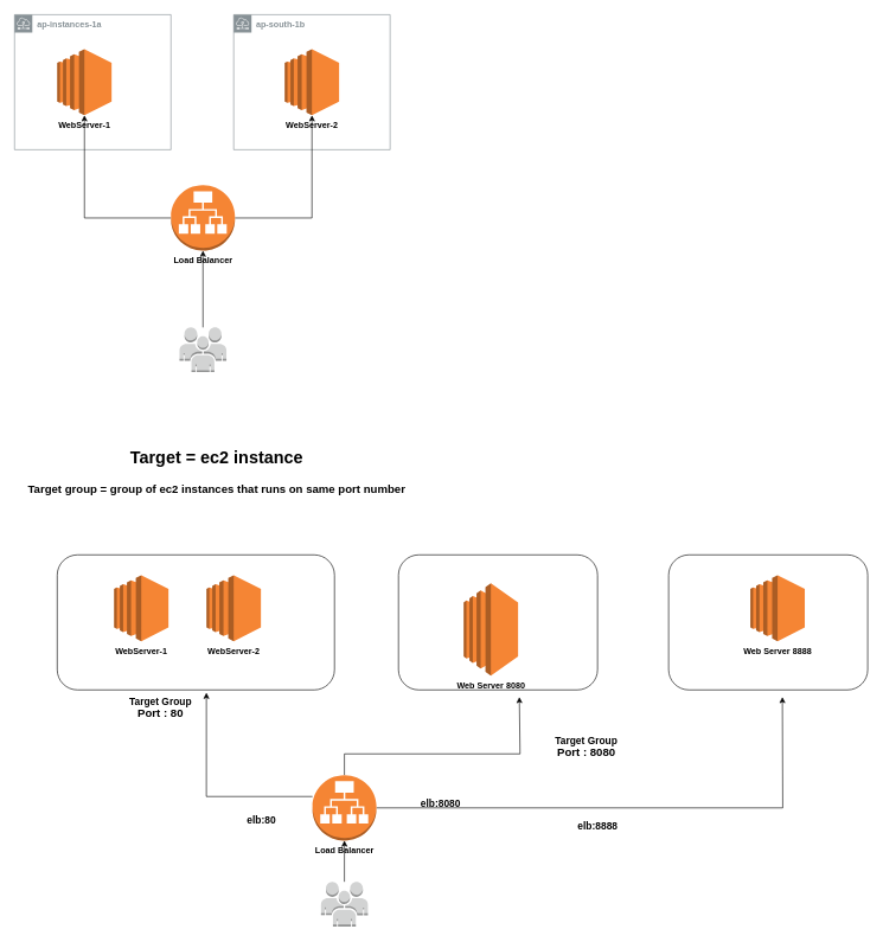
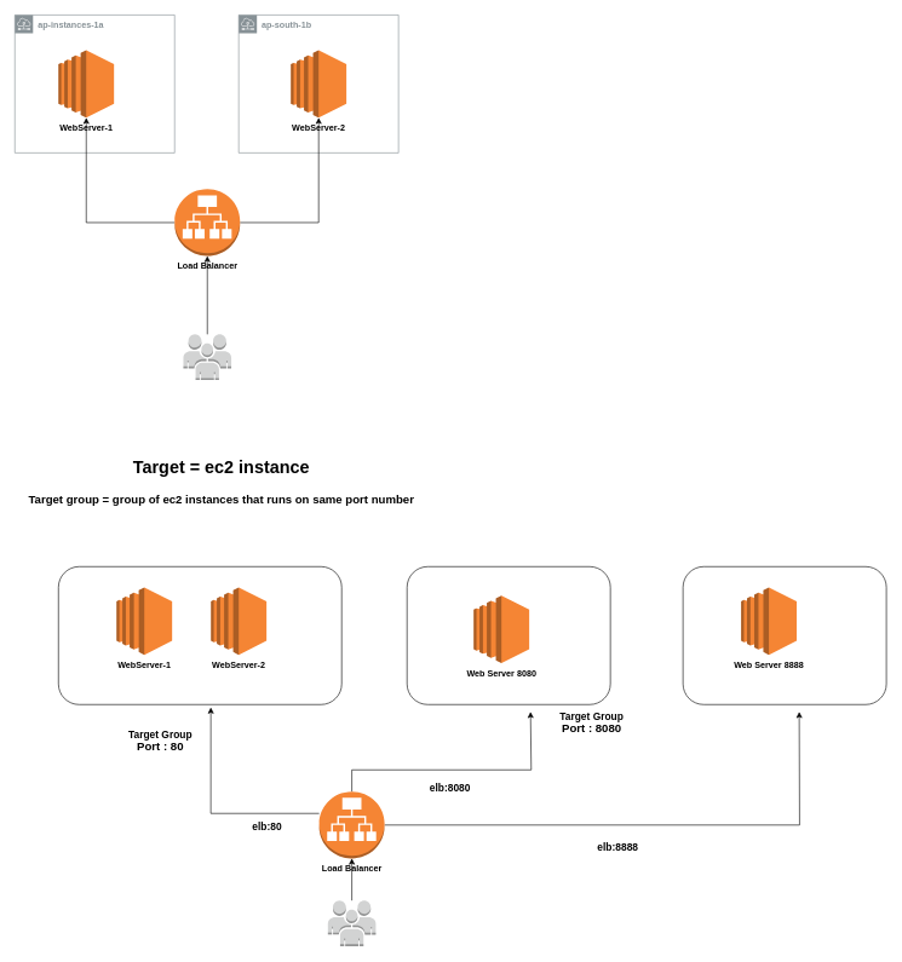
- <mxCell id="28" value="&lt;b&gt;Web Server 8888&lt;/b&gt;" style="outlineConnect=0;dashed=0;verticalLabelPosition=bottom;verticalAlign=top;align=center;html=1;shape=mxgraph.aws3.ec2;fillColor=#F58534;gradientColor=none;" vertex="1" parent="1"><mxGeometry x="1055" y="808.5" width="76.5" height="93" as="geometry" /></mxCell>
+ <mxCell id="28" value="&lt;b&gt;Web Server 8888&lt;/b&gt;" style="outlineConnect=0;dashed=0;verticalLabelPosition=bottom;verticalAlign=top;align=center;html=1;shape=mxgraph.aws3.ec2;fillColor=#F58534;gradientColor=none;" vertex="1" parent="1"><mxGeometry x="1020" y="808.5" width="76.5" height="93" as="geometry" /></mxCell>
- <mxCell id="25" value="&lt;b&gt;Web Server 8080&lt;/b&gt;" style="outlineConnect=0;dashed=0;verticalLabelPosition=bottom;verticalAlign=top;align=center;html=1;shape=mxgraph.aws3.ec2;fillColor=#F58534;gradientColor=none;" vertex="1" parent="1"><mxGeometry x="651.75" y="820" width="76.5" height="130" as="geometry" /></mxCell>
+ <mxCell id="25" value="&lt;b&gt;Web Server 8080&lt;/b&gt;" style="outlineConnect=0;dashed=0;verticalLabelPosition=bottom;verticalAlign=top;align=center;html=1;shape=mxgraph.aws3.ec2;fillColor=#F58534;gradientColor=none;" vertex="1" parent="1"><mxGeometry x="651.75" y="820" width="76.5" height="93" as="geometry" /></mxCell>
- <mxCell id="20" value="&lt;b&gt;&lt;font style=&quot;font-size: 14px;&quot;&gt;Target Group&lt;/font&gt;&lt;/b&gt;&lt;div&gt;&lt;b&gt;&lt;font size=&quot;3&quot;&gt;Port : 80&lt;/font&gt;&lt;/b&gt;&lt;/div&gt;" style="text;html=1;align=center;verticalAlign=middle;resizable=0;points=[];autosize=1;strokeColor=none;fillColor=none;" vertex="1" parent="1"><mxGeometry x="170" y="970" width="110" height="50" as="geometry" /></mxCell>
+ <mxCell id="20" value="&lt;b&gt;&lt;font style=&quot;font-size: 14px;&quot;&gt;Target Group&lt;/font&gt;&lt;/b&gt;&lt;div&gt;&lt;b&gt;&lt;font size=&quot;3&quot;&gt;Port : 80&lt;/font&gt;&lt;/b&gt;&lt;/div&gt;" style="text;html=1;align=center;verticalAlign=middle;resizable=0;points=[];autosize=1;strokeColor=none;fillColor=none;" vertex="1" parent="1"><mxGeometry x="165" y="995" width="110" height="50" as="geometry" /></mxCell>
- <mxCell id="24" value="&lt;b&gt;&lt;font style=&quot;font-size: 14px;&quot;&gt;Target Group&lt;/font&gt;&lt;/b&gt;&lt;div&gt;&lt;b&gt;&lt;font size=&quot;3&quot;&gt;Port : 8080&lt;/font&gt;&lt;/b&gt;&lt;/div&gt;" style="text;html=1;align=center;verticalAlign=middle;resizable=0;points=[];autosize=1;strokeColor=none;fillColor=none;" vertex="1" parent="1"><mxGeometry x="769" y="1025" width="110" height="50" as="geometry" /></mxCell>
+ <mxCell id="24" value="&lt;b&gt;&lt;font style=&quot;font-size: 14px;&quot;&gt;Target Group&lt;/font&gt;&lt;/b&gt;&lt;div&gt;&lt;b&gt;&lt;font size=&quot;3&quot;&gt;Port : 8080&lt;/font&gt;&lt;/b&gt;&lt;/div&gt;" style="text;html=1;align=center;verticalAlign=middle;resizable=0;points=[];autosize=1;strokeColor=none;fillColor=none;" vertex="1" parent="1"><mxGeometry x="759" y="970" width="110" height="50" as="geometry" /></mxCell>
- <mxCell id="26" value="&lt;b&gt;&lt;font style=&quot;font-size: 14px;&quot;&gt;elb:8080&lt;/font&gt;&lt;/b&gt;" style="text;html=1;align=center;verticalAlign=middle;resizable=0;points=[];autosize=1;strokeColor=none;fillColor=none;" vertex="1" parent="1"><mxGeometry x="579" y="1115" width="80" height="30" as="geometry" /></mxCell>
+ <mxCell id="26" value="&lt;b&gt;&lt;font style=&quot;font-size: 14px;&quot;&gt;elb:8080&lt;/font&gt;&lt;/b&gt;" style="text;html=1;align=center;verticalAlign=middle;resizable=0;points=[];autosize=1;strokeColor=none;fillColor=none;" vertex="1" parent="1"><mxGeometry x="579" y="1070" width="80" height="30" as="geometry" /></mxCell>
- <mxCell id="22" value="&lt;b&gt;&lt;font style=&quot;font-size: 14px;&quot;&gt;elb:80&lt;/font&gt;&lt;/b&gt;" style="text;html=1;align=center;verticalAlign=middle;resizable=0;points=[];autosize=1;strokeColor=none;fillColor=none;" vertex="1" parent="1"><mxGeometry x="336.5" y="1138" width="60" height="30" as="geometry" /></mxCell>
+ <mxCell id="22" value="&lt;b&gt;&lt;font style=&quot;font-size: 14px;&quot;&gt;elb:80&lt;/font&gt;&lt;/b&gt;" style="text;html=1;align=center;verticalAlign=middle;resizable=0;points=[];autosize=1;strokeColor=none;fillColor=none;" vertex="1" parent="1"><mxGeometry x="336.5" y="1123" width="60" height="30" as="geometry" /></mxCell>
- <mxCell id="29" value="&lt;b&gt;&lt;font style=&quot;font-size: 14px;&quot;&gt;elb:8888&lt;/font&gt;&lt;/b&gt;" style="text;html=1;align=center;verticalAlign=middle;resizable=0;points=[];autosize=1;strokeColor=none;fillColor=none;" vertex="1" parent="1"><mxGeometry x="800" y="1147" width="80" height="30" as="geometry" /></mxCell>
+ <mxCell id="29" value="&lt;b&gt;&lt;font style=&quot;font-size: 14px;&quot;&gt;elb:8888&lt;/font&gt;&lt;/b&gt;" style="text;html=1;align=center;verticalAlign=middle;resizable=0;points=[];autosize=1;strokeColor=none;fillColor=none;" vertex="1" parent="1"><mxGeometry x="810" y="1152" width="80" height="30" as="geometry" /></mxCell>
